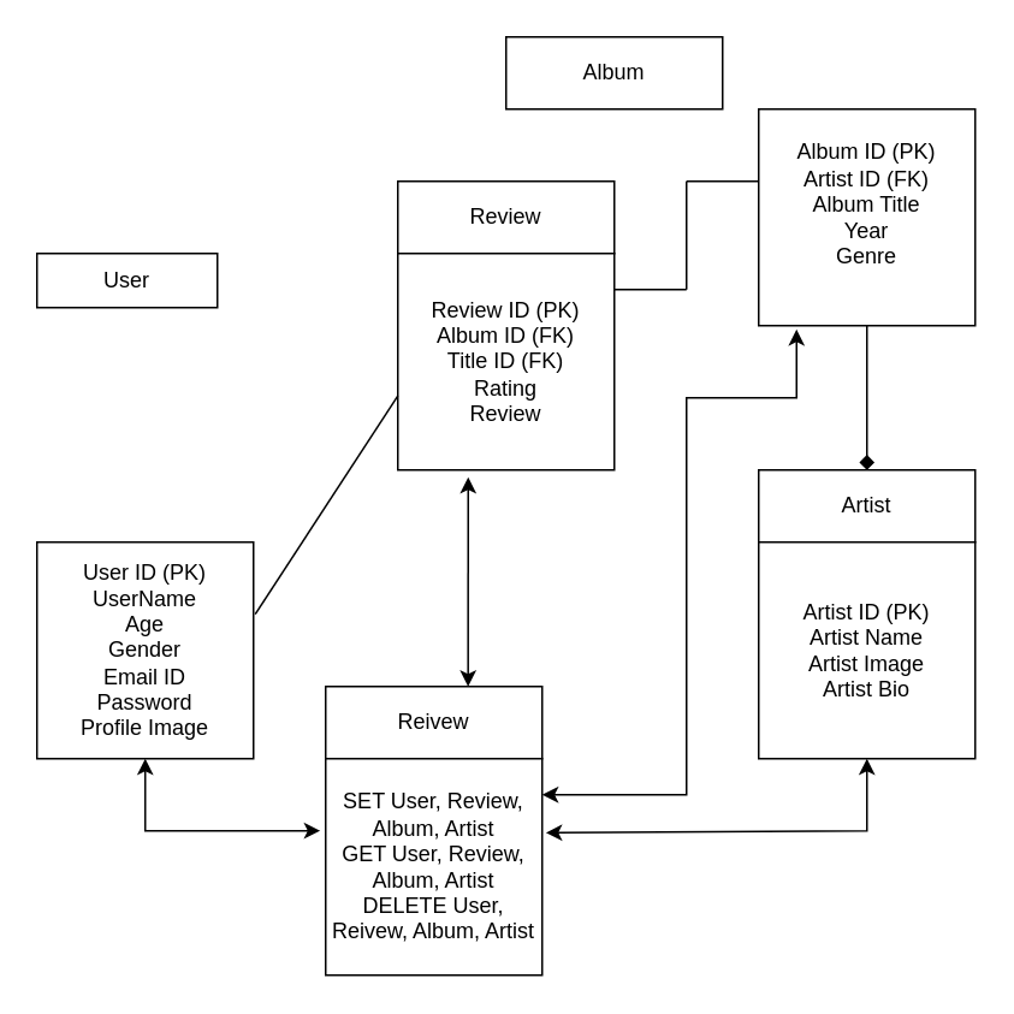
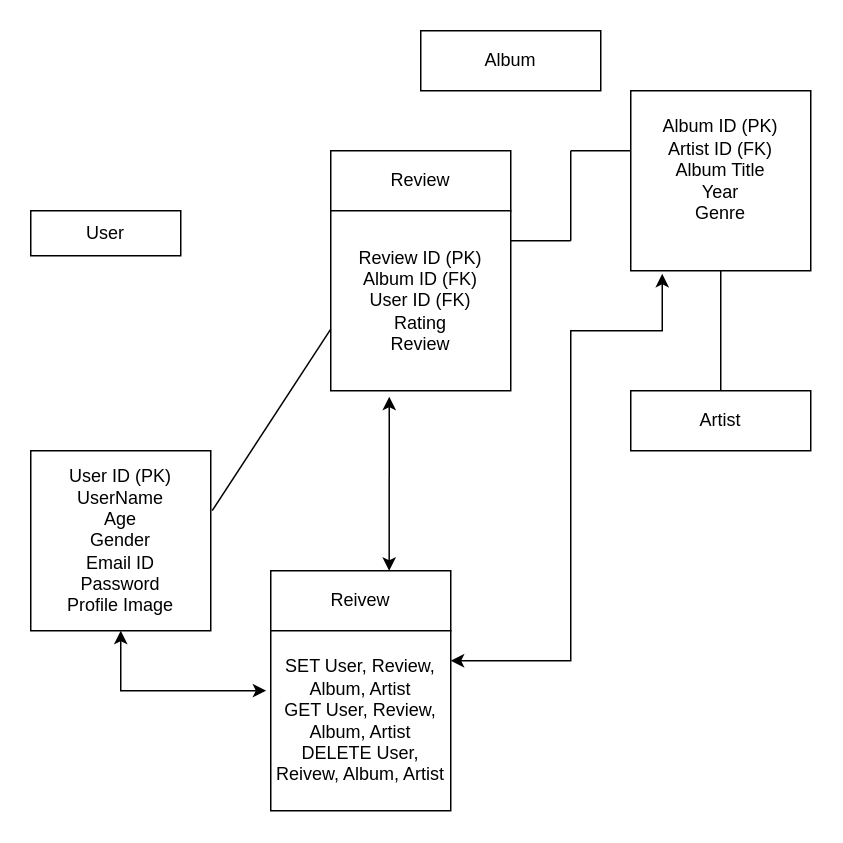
- <mxCell id="9" value="Review ID (PK)&lt;div&gt;Album ID (FK)&lt;/div&gt;&lt;div&gt;Title ID (FK)&lt;/div&gt;&lt;div&gt;Rating&lt;/div&gt;&lt;div&gt;Review&lt;/div&gt;" style="whiteSpace=wrap;html=1;aspect=fixed;" vertex="1" parent="1"><mxGeometry x="220" y="140" width="120" height="120" as="geometry" /></mxCell>
+ <mxCell id="9" value="Review ID (PK)&lt;div&gt;Album ID (FK)&lt;/div&gt;&lt;div&gt;User ID (FK)&lt;/div&gt;&lt;div&gt;Rating&lt;/div&gt;&lt;div&gt;Review&lt;/div&gt;" style="whiteSpace=wrap;html=1;aspect=fixed;" vertex="1" parent="1"><mxGeometry x="220" y="140" width="120" height="120" as="geometry" /></mxCell>
- <mxCell id="14" value="" style="endArrow=diamond;html=1;rounded=0;exitX=0.5;exitY=1;exitDx=0;exitDy=0;entryX=0.5;entryY=0;entryDx=0;entryDy=0;" edge="1" parent="1" source="5" target="6"><mxGeometry width="50" height="50" relative="1" as="geometry"><mxPoint x="340" y="270" as="sourcePoint" /><mxPoint x="380" y="220" as="targetPoint" /></mxGeometry></mxCell>
+ <mxCell id="14" value="" style="endArrow=none;html=1;rounded=0;exitX=0.5;exitY=1;exitDx=0;exitDy=0;entryX=0.5;entryY=0;entryDx=0;entryDy=0;" edge="1" parent="1" source="5" target="6"><mxGeometry width="50" height="50" relative="1" as="geometry"><mxPoint x="340" y="270" as="sourcePoint" /><mxPoint x="380" y="220" as="targetPoint" /></mxGeometry></mxCell>
- <mxCell id="7" value="Artist ID (PK)&lt;div&gt;Artist Name&lt;/div&gt;&lt;div&gt;Artist Image&lt;/div&gt;&lt;div&gt;Artist Bio&lt;/div&gt;" style="whiteSpace=wrap;html=1;aspect=fixed;" vertex="1" parent="1"><mxGeometry x="420" y="300" width="120" height="120" as="geometry" /></mxCell>
- <mxCell id="18" value="" style="endArrow=classic;startArrow=classic;html=1;rounded=0;exitX=1.017;exitY=0.342;exitDx=0;exitDy=0;exitPerimeter=0;" edge="1" parent="1" source="16" target="7"><mxGeometry width="50" height="50" relative="1" as="geometry"><mxPoint x="310" y="462" as="sourcePoint" /><mxPoint x="390" y="220" as="targetPoint" /><Array as="points"><mxPoint x="480" y="460" /></Array></mxGeometry></mxCell>
